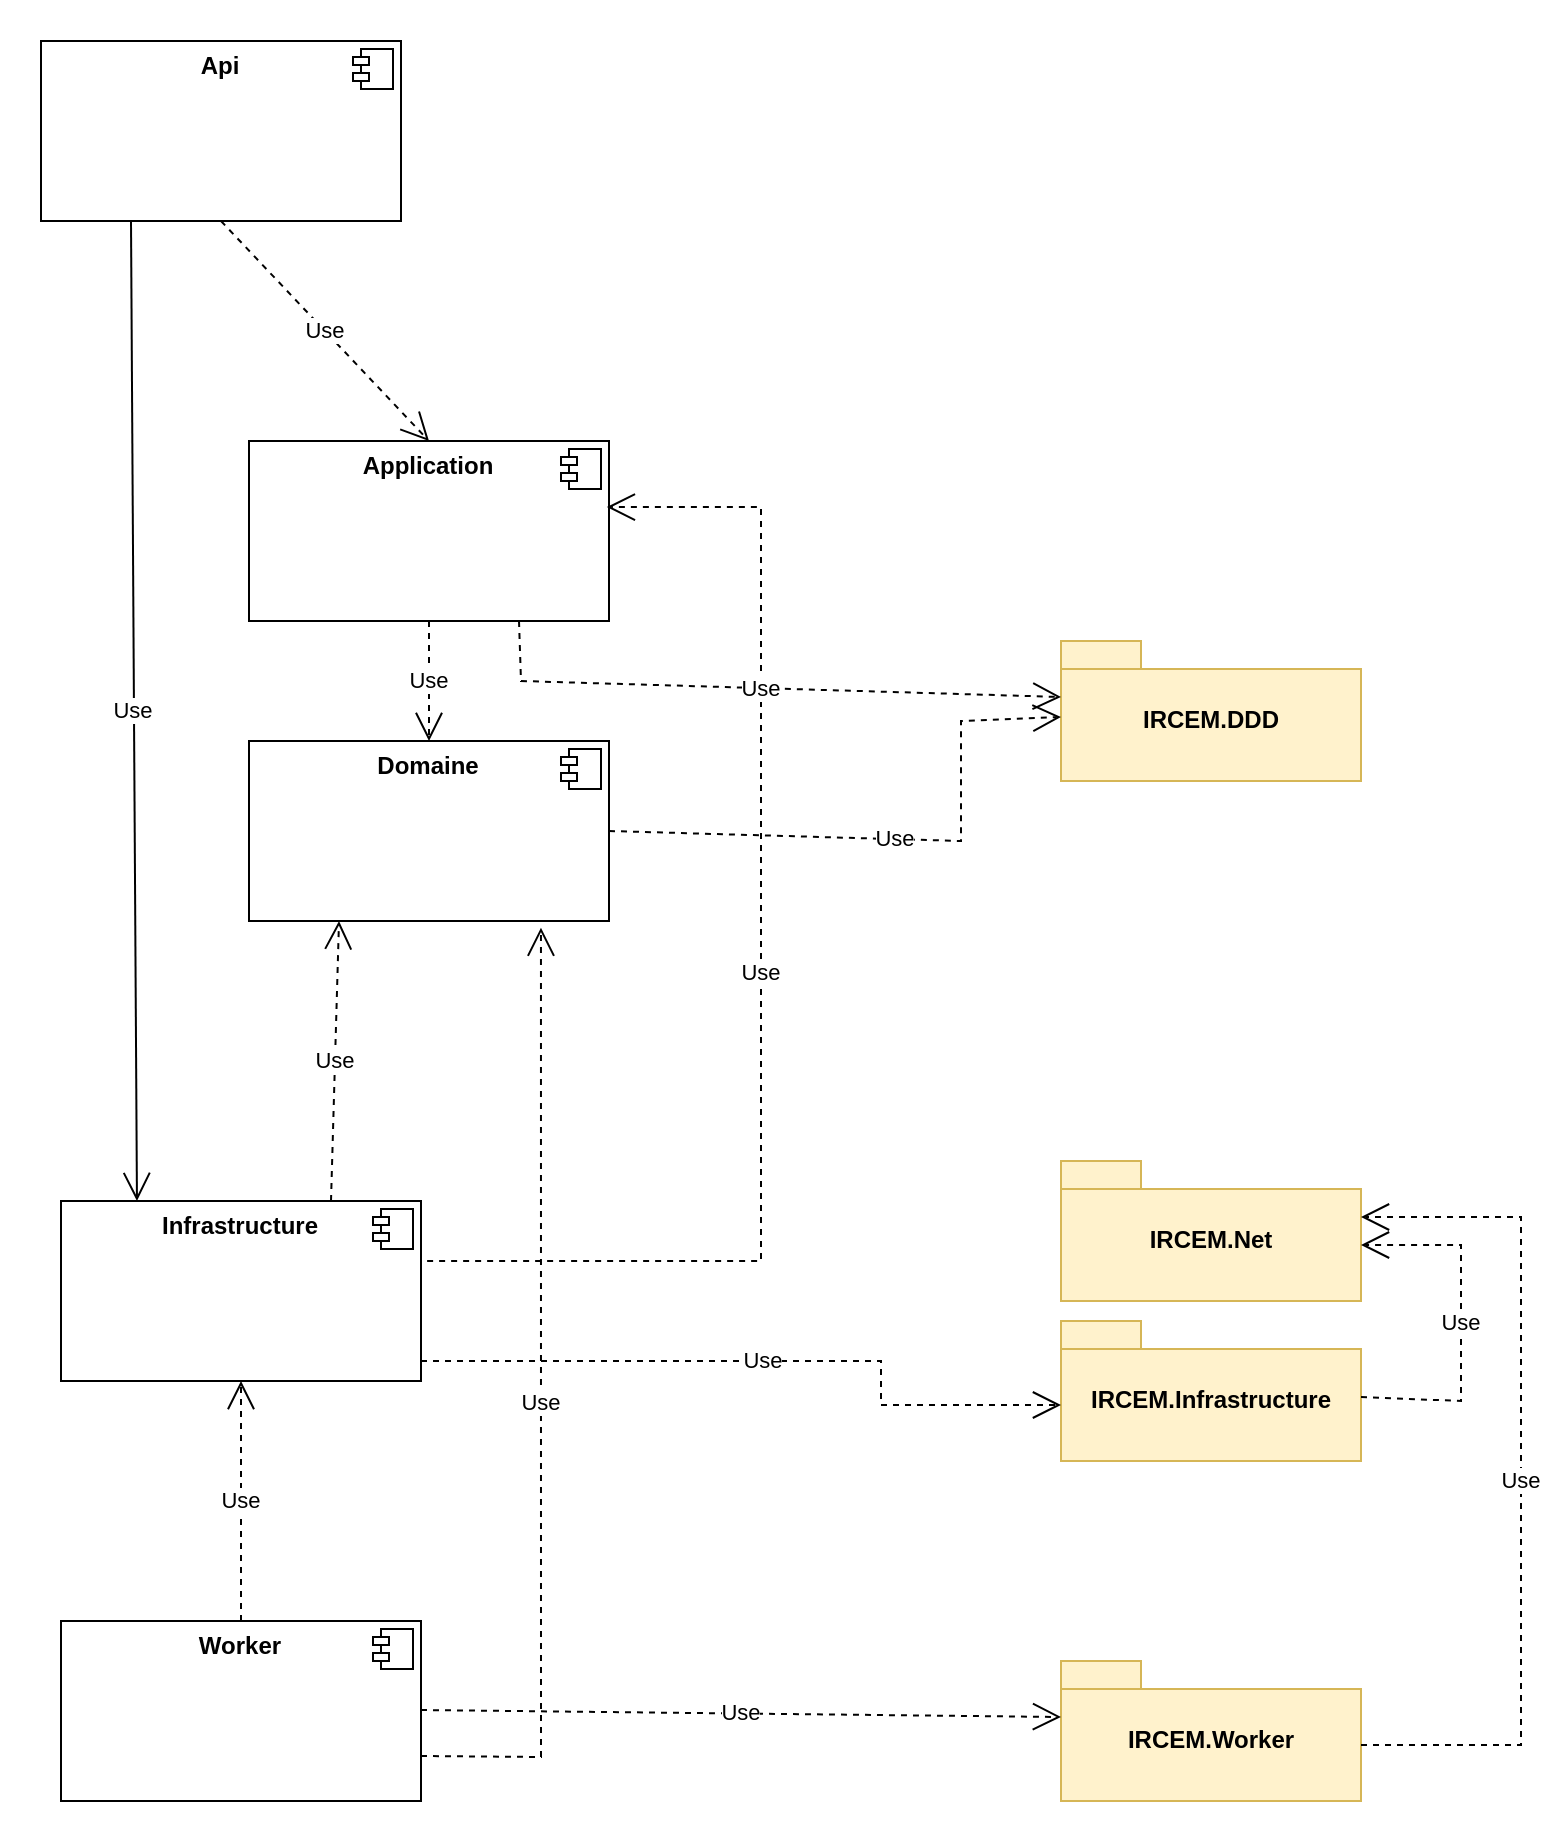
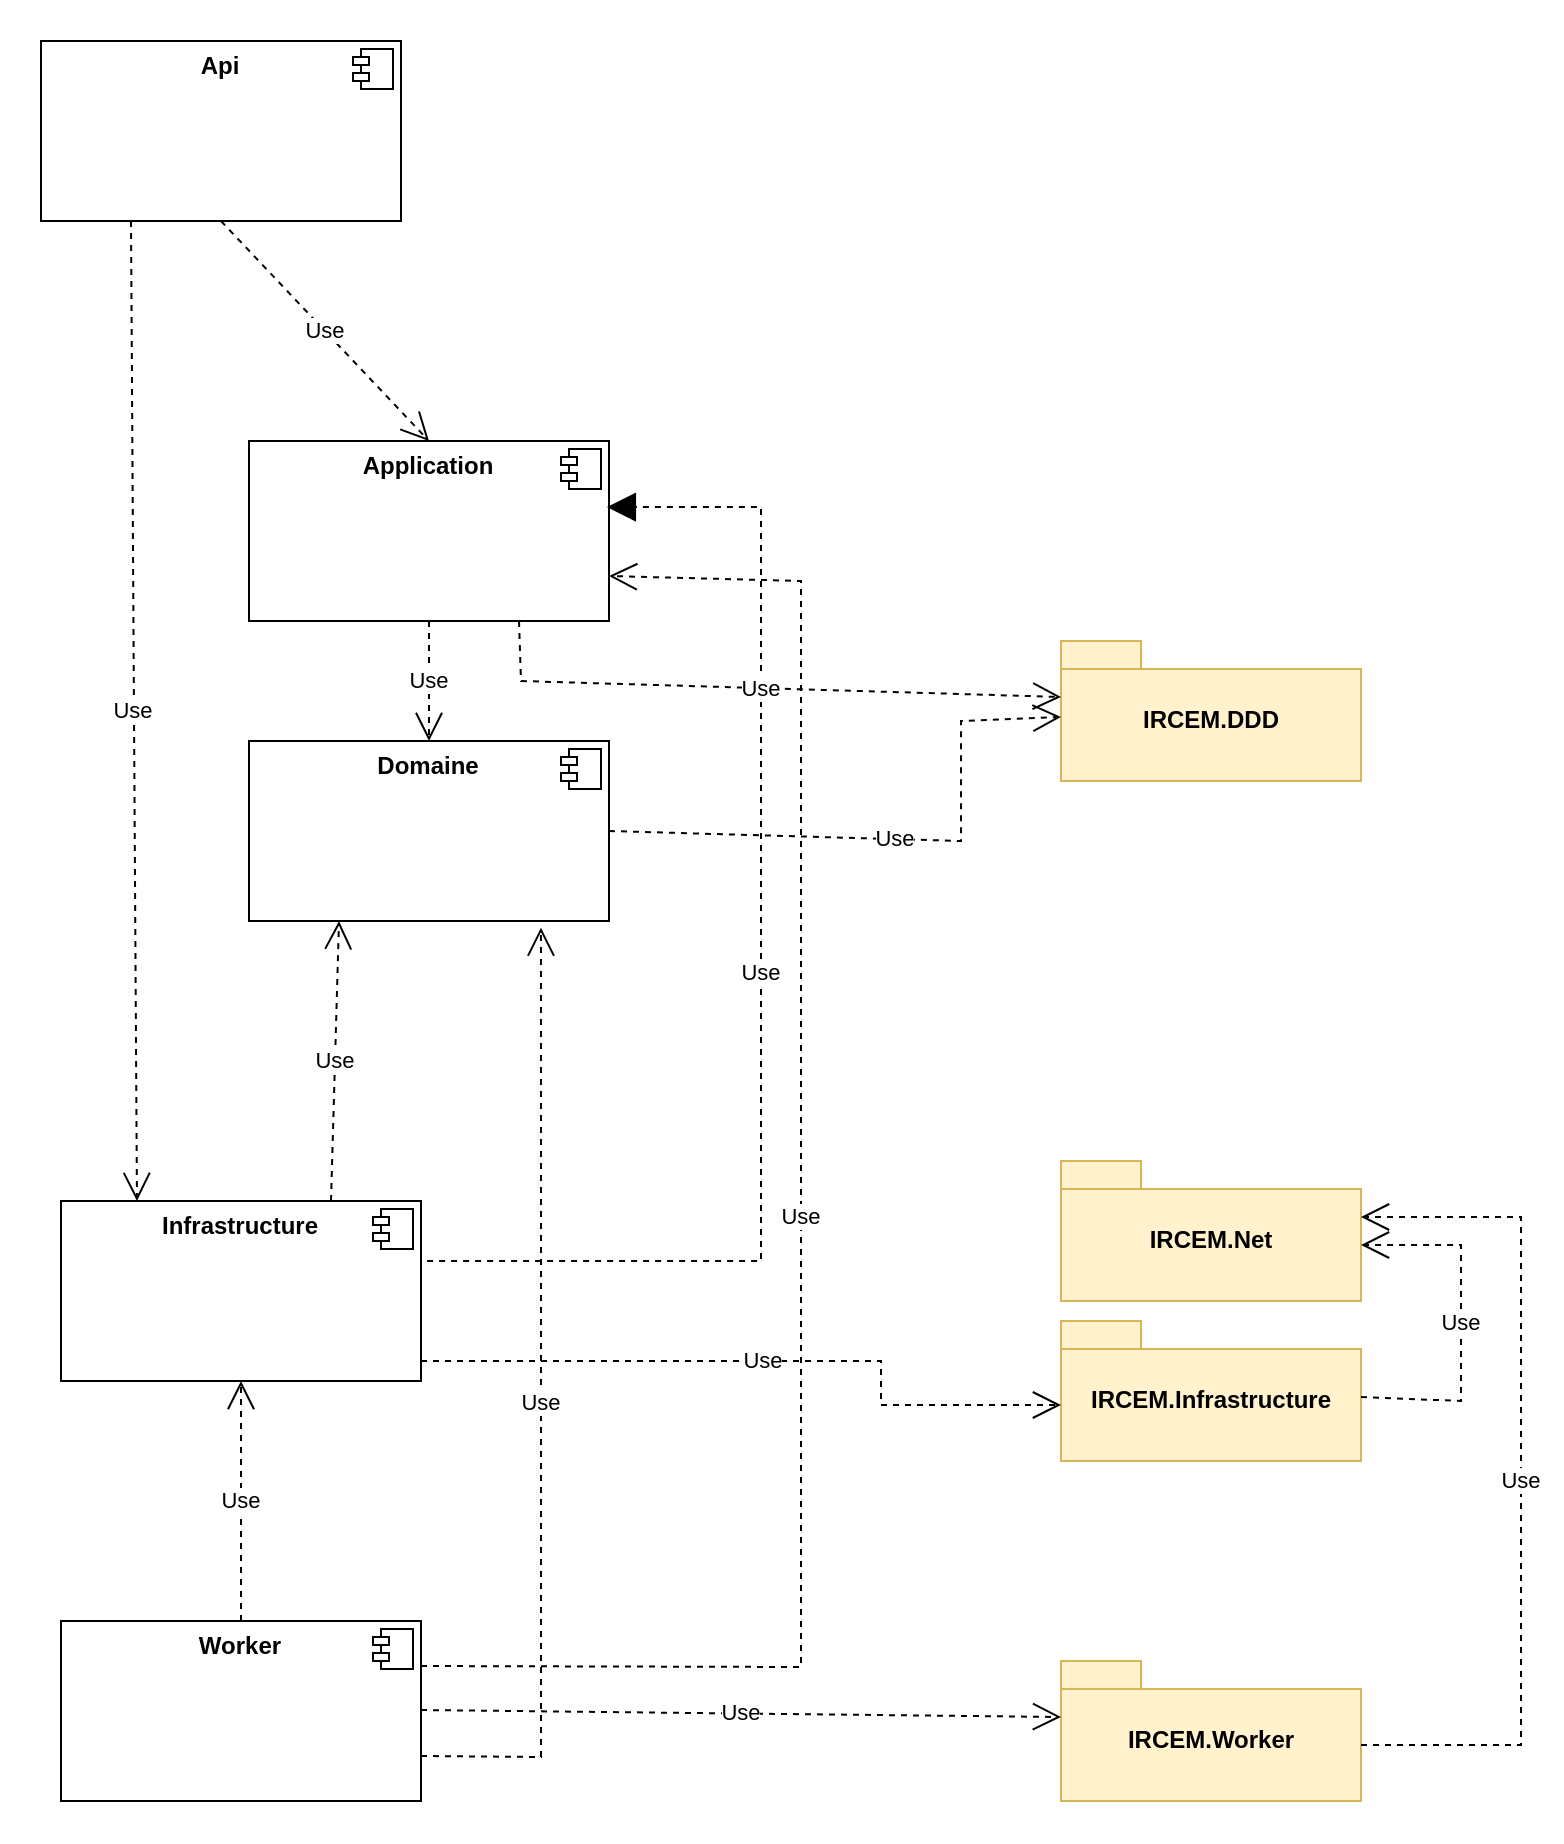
- <mxCell id="11" value="Use" style="endArrow=open;endSize=12;dashed=0;html=1;rounded=0;exitX=0.25;exitY=1;exitDx=0;exitDy=0;entryX=0.211;entryY=0;entryDx=0;entryDy=0;entryPerimeter=0;" parent="1" source="2" target="4" edge="1"><mxGeometry width="160" relative="1" as="geometry"><mxPoint x="149" y="120" as="sourcePoint" /><mxPoint x="195" y="190" as="targetPoint" /></mxGeometry></mxCell>
+ <mxCell id="11" value="Use" style="endArrow=open;endSize=12;dashed=1;html=1;rounded=0;exitX=0.25;exitY=1;exitDx=0;exitDy=0;entryX=0.211;entryY=0;entryDx=0;entryDy=0;entryPerimeter=0;" parent="1" source="2" target="4" edge="1"><mxGeometry width="160" relative="1" as="geometry"><mxPoint x="149" y="120" as="sourcePoint" /><mxPoint x="195" y="190" as="targetPoint" /></mxGeometry></mxCell>
- <mxCell id="13" value="Use" style="endArrow=open;endSize=12;dashed=1;html=1;rounded=0;exitX=1.017;exitY=0.333;exitDx=0;exitDy=0;exitPerimeter=0;entryX=0.994;entryY=0.367;entryDx=0;entryDy=0;entryPerimeter=0;" parent="1" source="4" target="6" edge="1"><mxGeometry width="160" relative="1" as="geometry"><mxPoint x="400" y="170" as="sourcePoint" /><mxPoint x="560" y="170" as="targetPoint" /><Array as="points"><mxPoint x="380" y="630" /><mxPoint x="380" y="430" /><mxPoint x="380" y="253" /></Array></mxGeometry></mxCell>
+ <mxCell id="13" value="Use" style="endArrow=block;endSize=12;dashed=1;html=1;rounded=0;exitX=1.017;exitY=0.333;exitDx=0;exitDy=0;exitPerimeter=0;entryX=0.994;entryY=0.367;entryDx=0;entryDy=0;entryPerimeter=0;" parent="1" source="4" target="6" edge="1"><mxGeometry width="160" relative="1" as="geometry"><mxPoint x="400" y="170" as="sourcePoint" /><mxPoint x="560" y="170" as="targetPoint" /><Array as="points"><mxPoint x="380" y="630" /><mxPoint x="380" y="430" /><mxPoint x="380" y="253" /></Array></mxGeometry></mxCell>
+ <mxCell id="21" value="Use" style="endArrow=open;endSize=12;dashed=1;html=1;rounded=0;exitX=1;exitY=0.25;exitDx=0;exitDy=0;entryX=1;entryY=0.75;entryDx=0;entryDy=0;" edge="1" parent="1" source="19" target="6"><mxGeometry width="160" relative="1" as="geometry"><mxPoint x="130" y="560" as="sourcePoint" /><mxPoint x="290" y="560" as="targetPoint" /><Array as="points"><mxPoint x="400" y="833" /><mxPoint x="400" y="290" /></Array></mxGeometry></mxCell>
